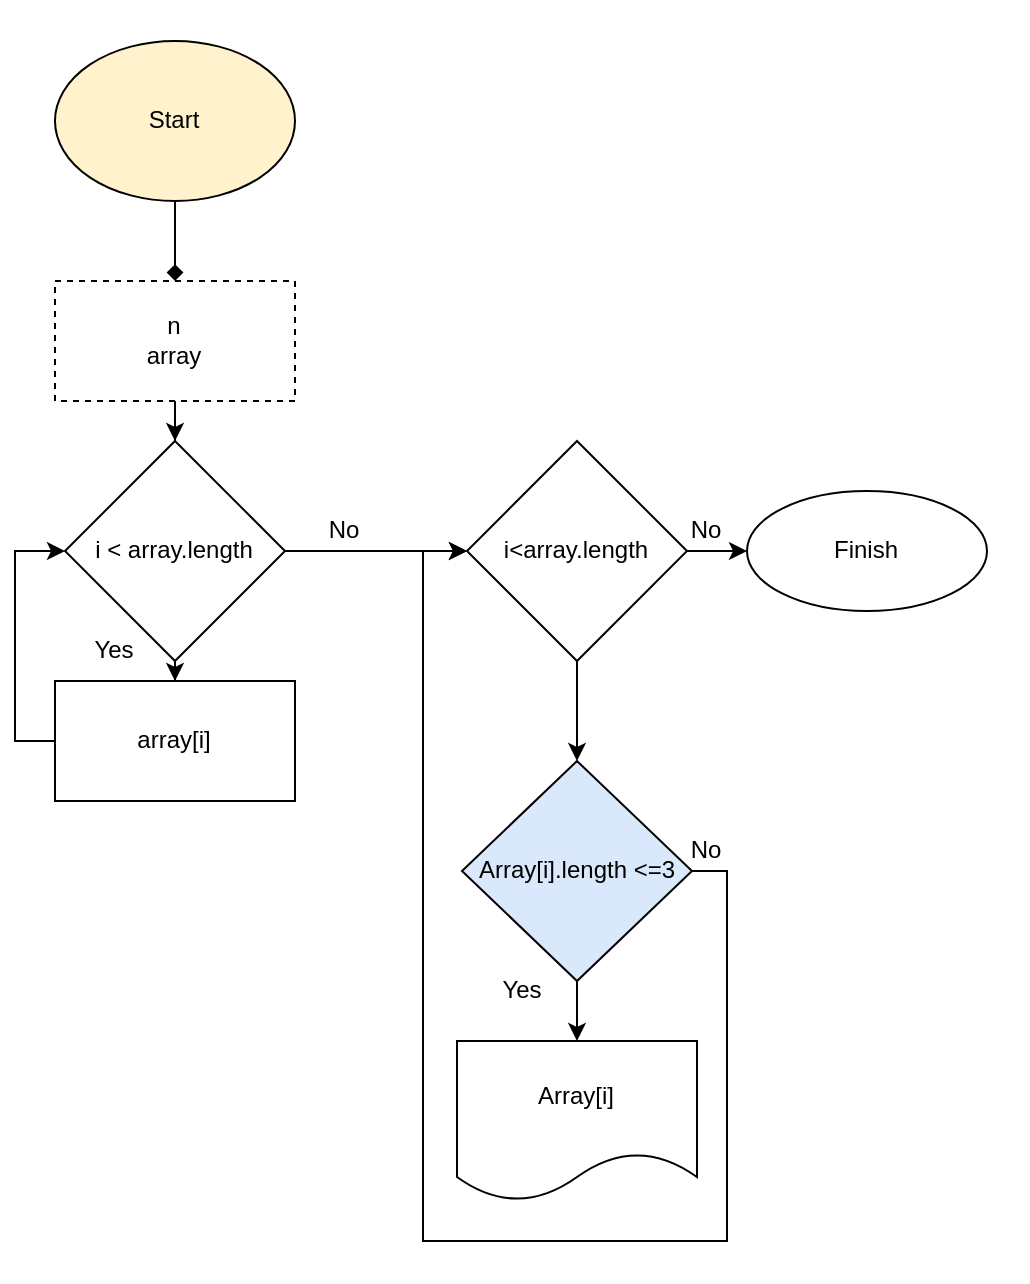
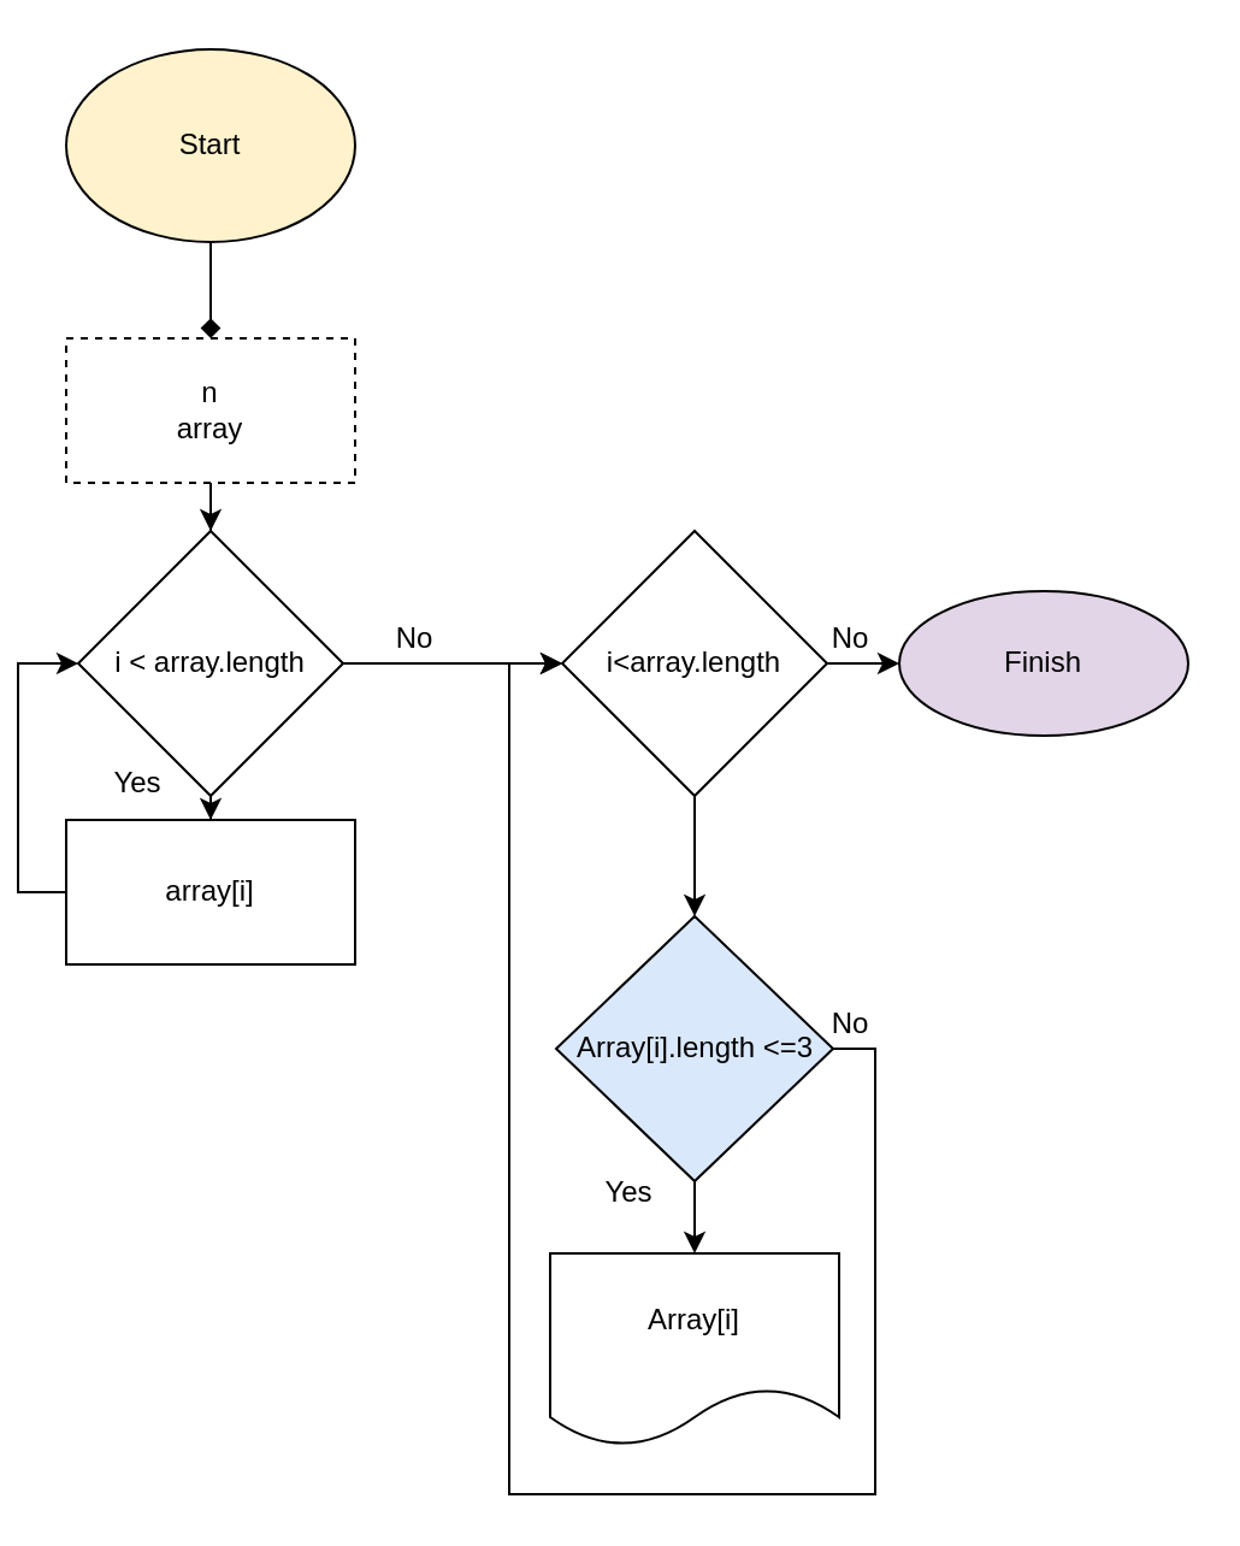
- <mxCell id="22" value="Finish" style="ellipse;whiteSpace=wrap;html=1;" vertex="1" parent="1"><mxGeometry x="366" y="245" width="120" height="60" as="geometry" /></mxCell>
+ <mxCell id="22" value="Finish" style="ellipse;whiteSpace=wrap;html=1;fillColor=#e1d5e7;" vertex="1" parent="1"><mxGeometry x="366" y="245" width="120" height="60" as="geometry" /></mxCell>
